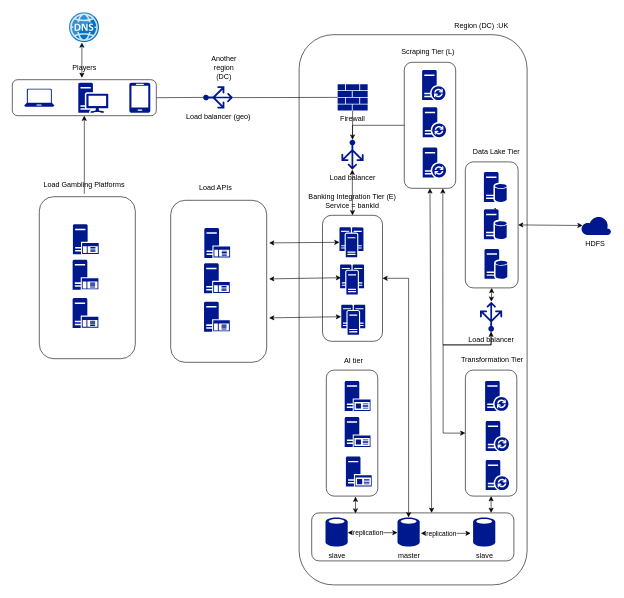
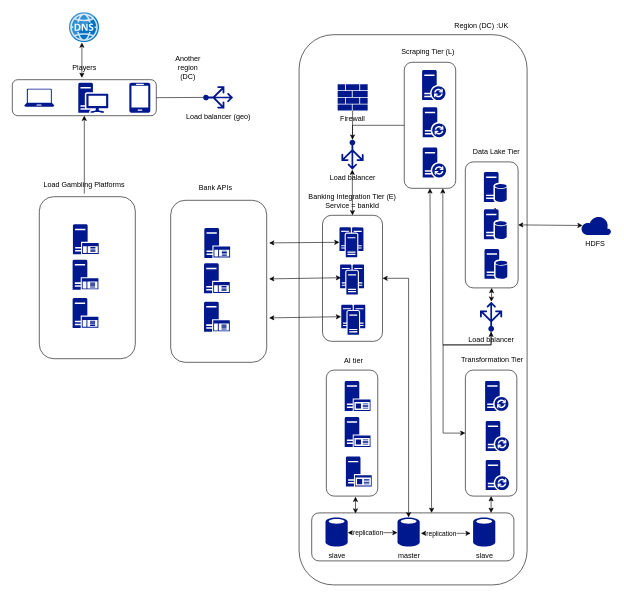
- <mxCell id="7" value="Another region (DC)" style="text;html=1;align=center;verticalAlign=middle;whiteSpace=wrap;rounded=0;" vertex="1" parent="1"><mxGeometry x="343" y="97" width="60" height="30" as="geometry" /></mxCell>
+ <mxCell id="7" value="Another region (DC)" style="text;html=1;align=center;verticalAlign=middle;whiteSpace=wrap;rounded=0;" vertex="1" parent="1"><mxGeometry x="283" y="97" width="60" height="30" as="geometry" /></mxCell>
- <mxCell id="9" value="" style="endArrow=none;html=1;rounded=0;exitX=0.49;exitY=1;exitDx=0;exitDy=0;exitPerimeter=0;entryX=0;entryY=0.5;entryDx=0;entryDy=0;entryPerimeter=0;" edge="1" parent="1" source="4" target="8"><mxGeometry width="50" height="50" relative="1" as="geometry"><mxPoint x="488" y="367" as="sourcePoint" /><mxPoint x="538" y="317" as="targetPoint" /></mxGeometry></mxCell>
- <mxCell id="16" value="Load APIs" style="text;html=1;align=center;verticalAlign=middle;whiteSpace=wrap;rounded=0;" vertex="1" parent="1"><mxGeometry x="274" y="298" width="170" height="30" as="geometry" /></mxCell>
+ <mxCell id="16" value="Bank APIs" style="text;html=1;align=center;verticalAlign=middle;whiteSpace=wrap;rounded=0;" vertex="1" parent="1"><mxGeometry x="274" y="298" width="170" height="30" as="geometry" /></mxCell>
